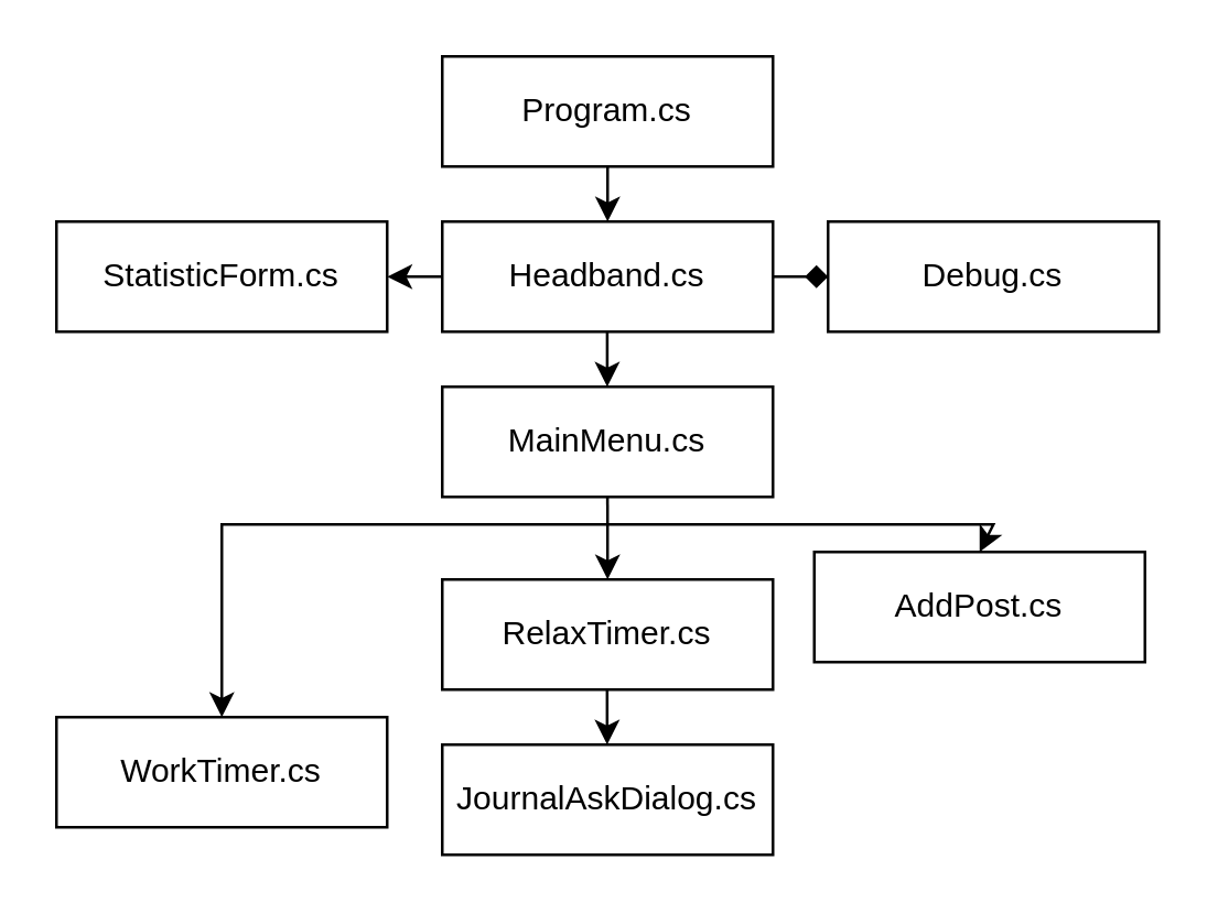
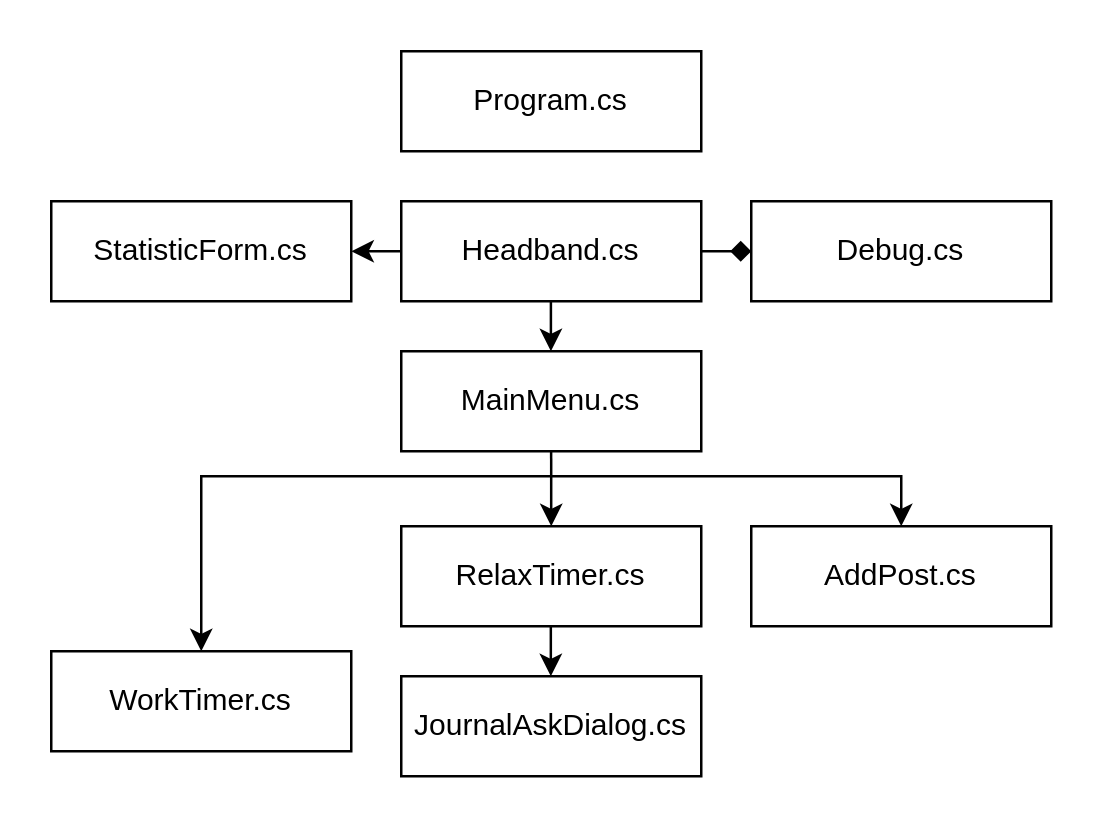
- <mxCell id="11" value="" style="endArrow=classic;html=1;entryX=0.5;entryY=0;entryDx=0;entryDy=0;exitX=0.5;exitY=1;exitDx=0;exitDy=0;" edge="1" parent="1" source="2" target="3"><mxGeometry width="50" height="50" relative="1" as="geometry"><mxPoint x="270" y="220" as="sourcePoint" /><mxPoint x="320" y="170" as="targetPoint" /></mxGeometry></mxCell>
- <mxCell id="5" value="AddPost.cs" style="rounded=0;whiteSpace=wrap;html=1;" vertex="1" parent="1"><mxGeometry x="295" y="200" width="120" height="40" as="geometry" /></mxCell>
+ <mxCell id="5" value="AddPost.cs" style="rounded=0;whiteSpace=wrap;html=1;" vertex="1" parent="1"><mxGeometry x="300" y="210" width="120" height="40" as="geometry" /></mxCell>
